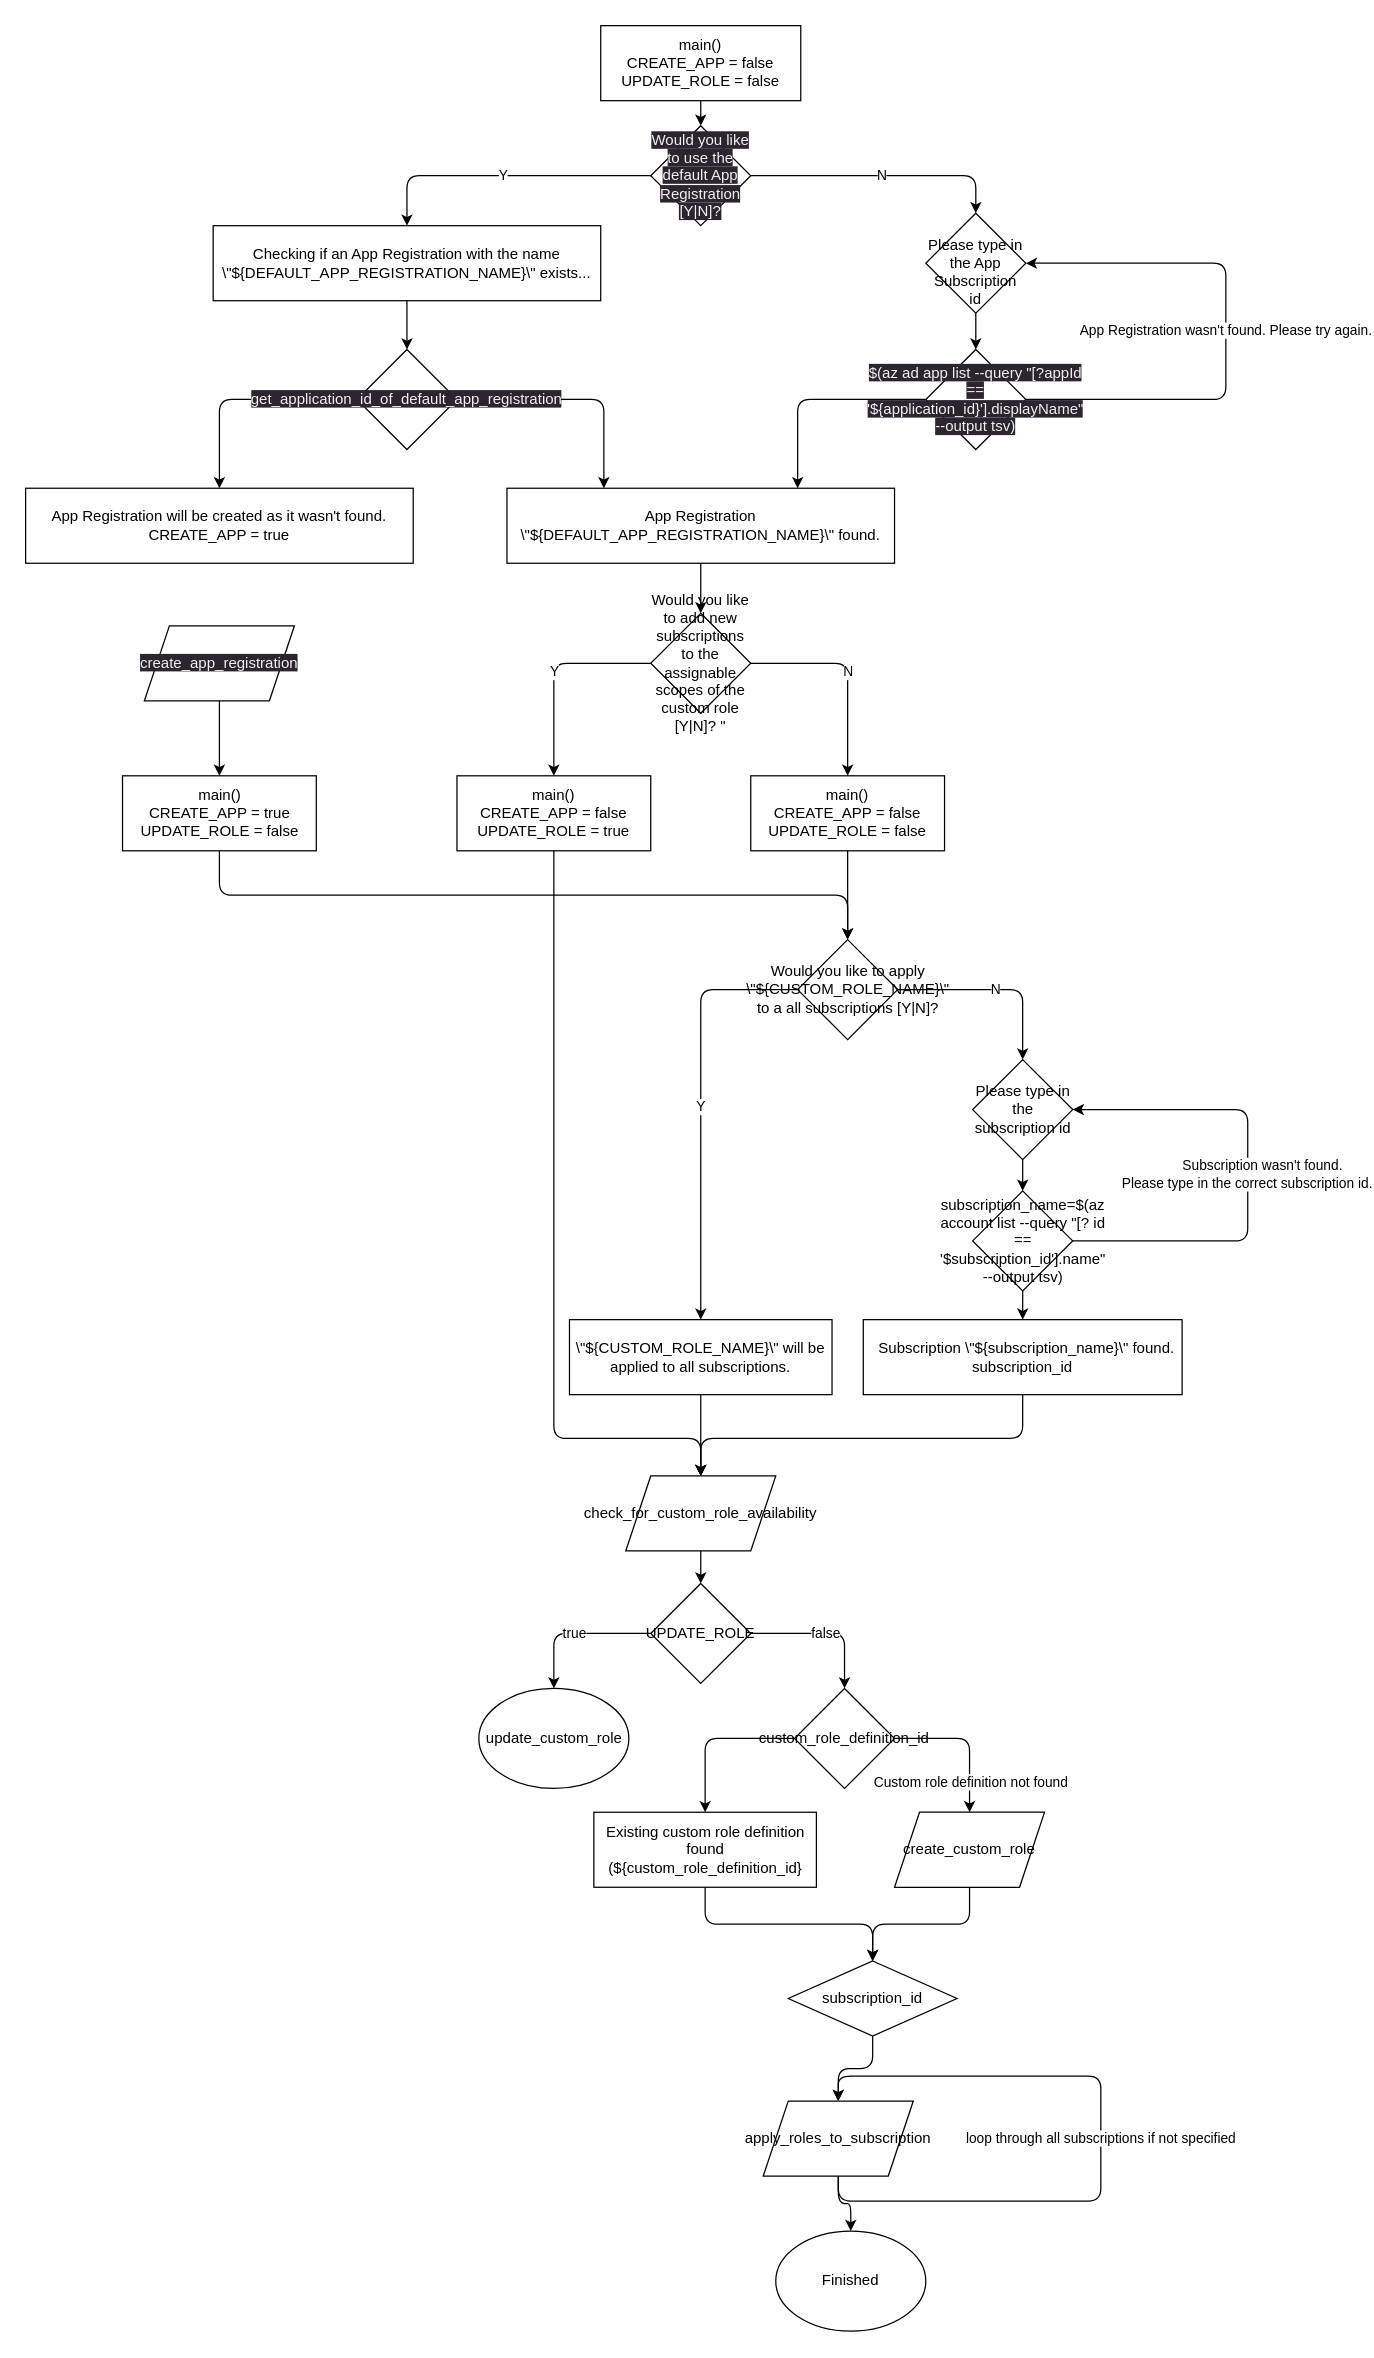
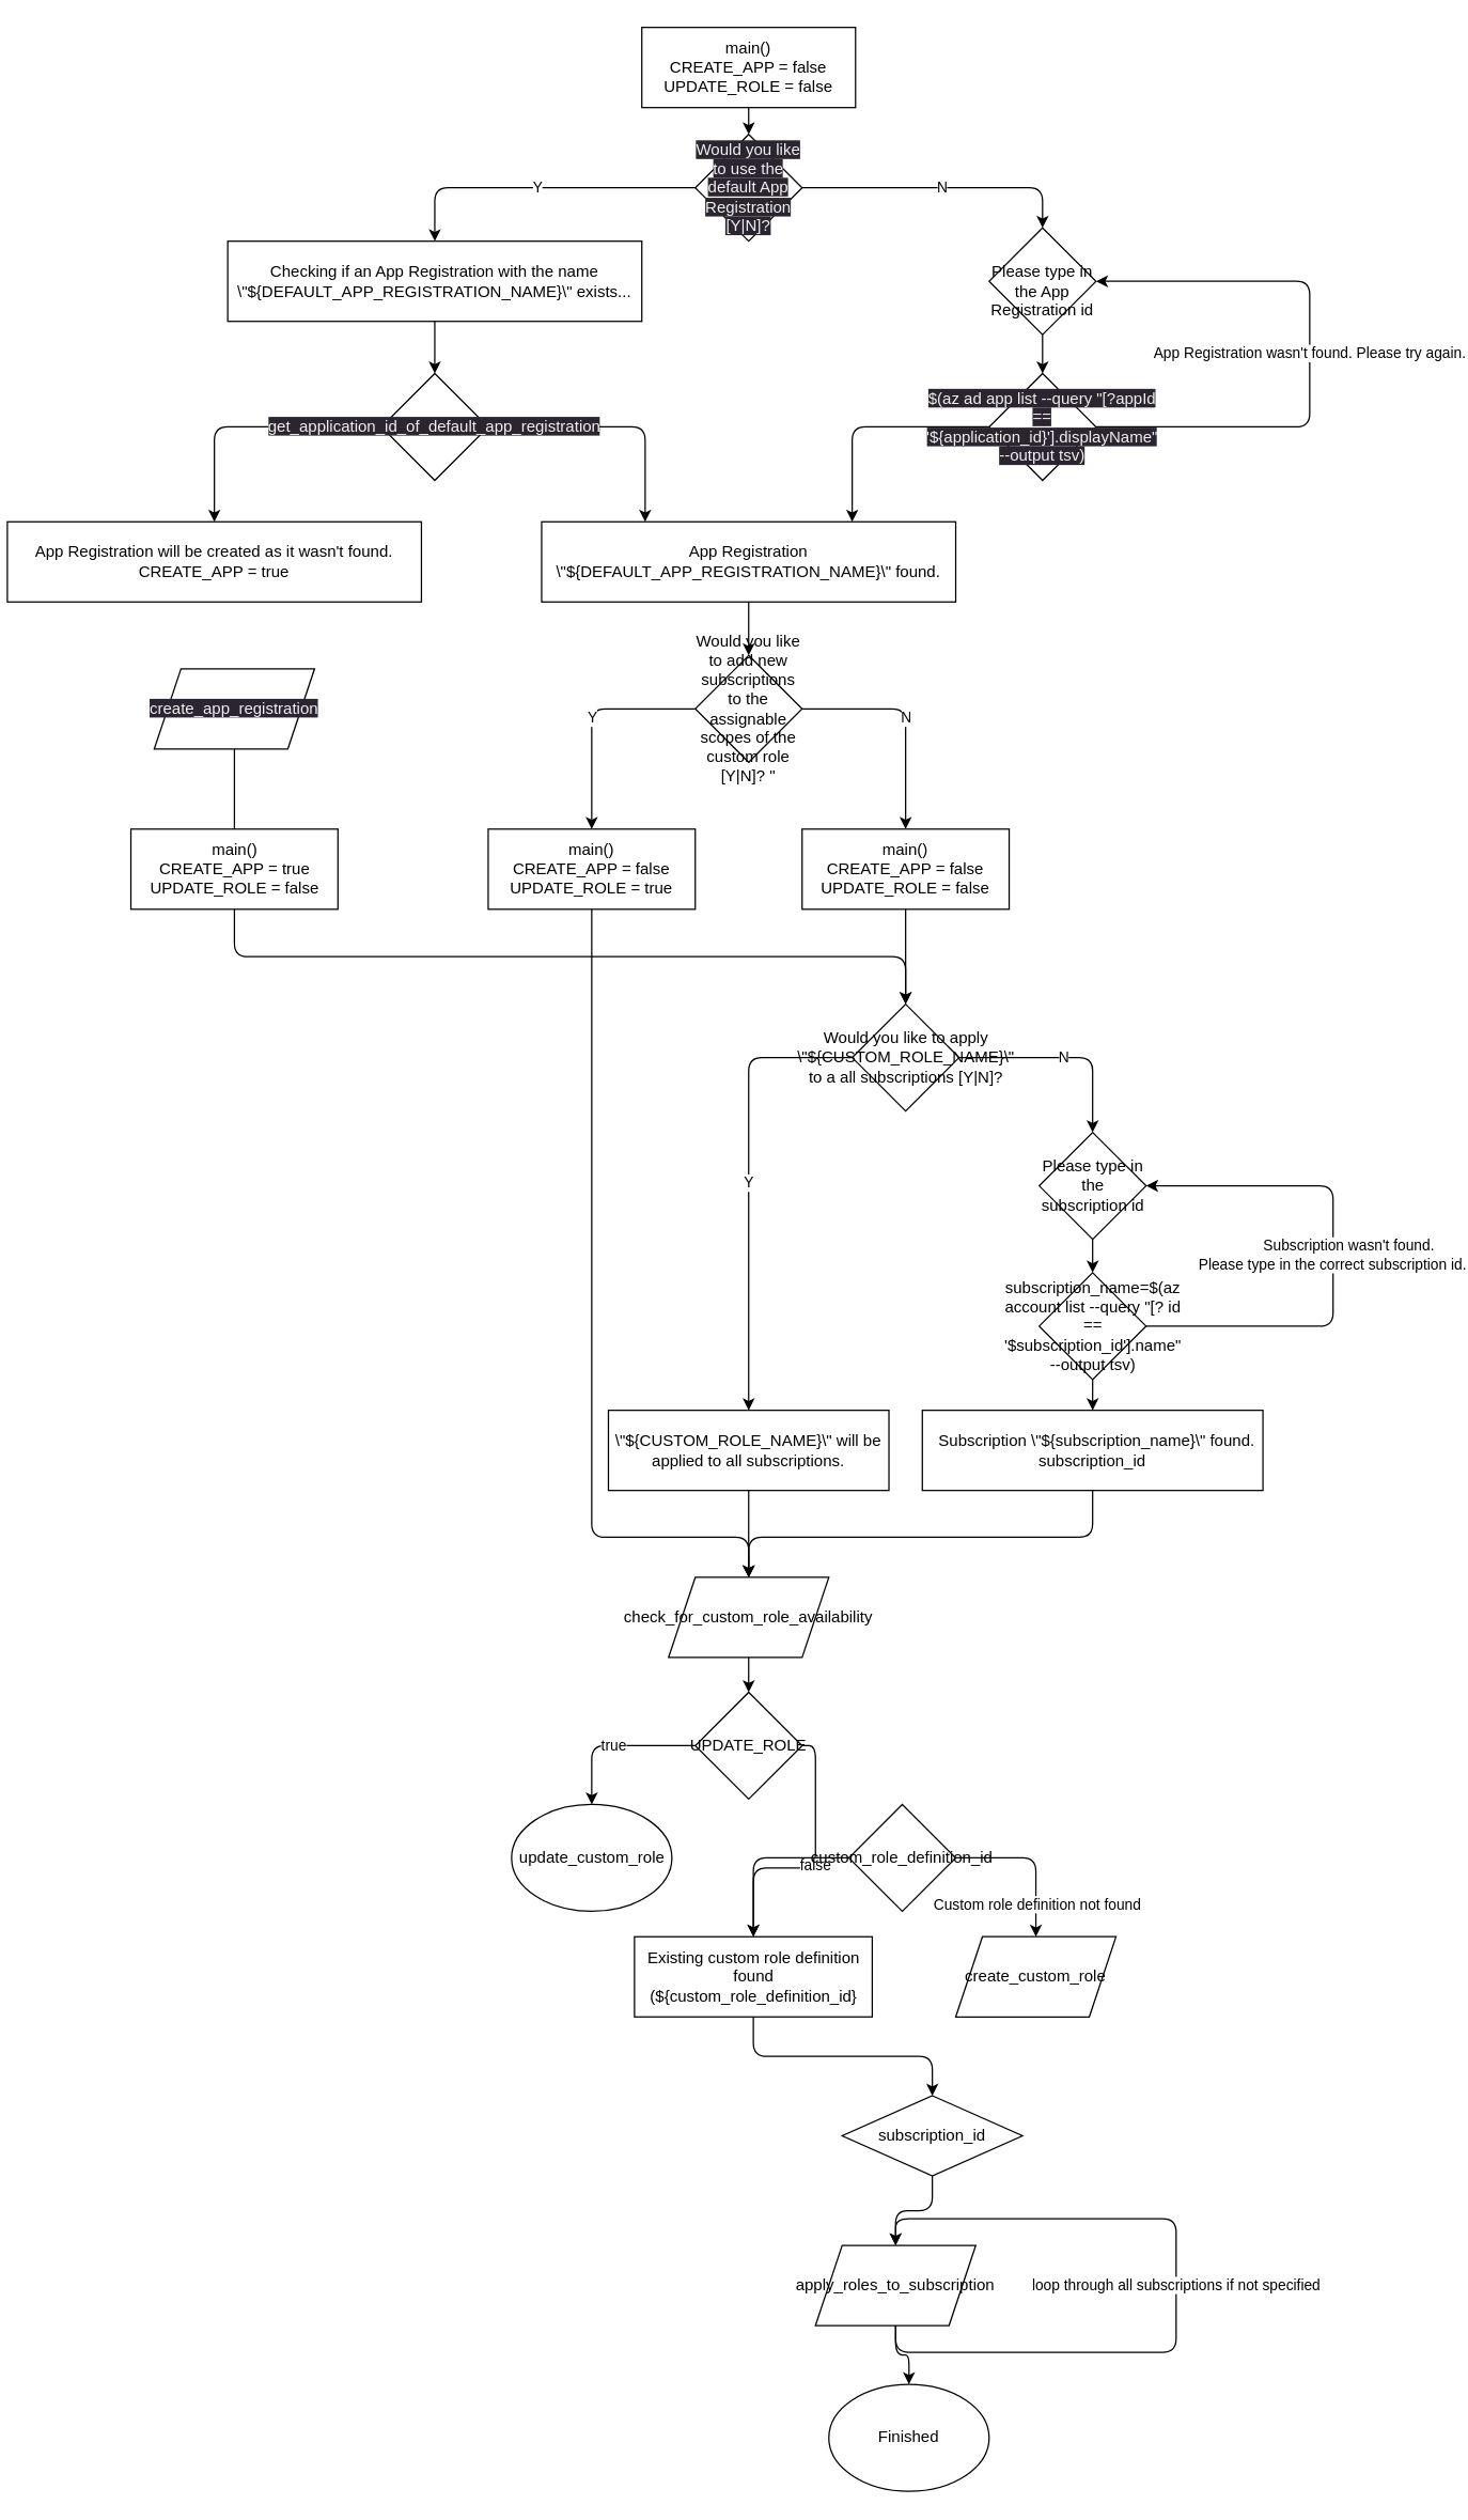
- <mxCell id="16" value="&lt;br&gt;Please type in the App Subscription id" style="rhombus;whiteSpace=wrap;html=1;" vertex="1" parent="1"><mxGeometry x="740" y="170" width="80" height="80" as="geometry" /></mxCell>
+ <mxCell id="16" value="&lt;br&gt;Please type in the App Registration id" style="rhombus;whiteSpace=wrap;html=1;" vertex="1" parent="1"><mxGeometry x="740" y="170" width="80" height="80" as="geometry" /></mxCell>
- <mxCell id="11" value="App Registration will be created as it wasn't found.&lt;br&gt;CREATE_APP = true" style="rounded=0;whiteSpace=wrap;html=1;" vertex="1" parent="1"><mxGeometry x="20" y="390" width="310" height="60" as="geometry" /></mxCell>
+ <mxCell id="11" value="App Registration will be created as it wasn't found.&lt;br&gt;CREATE_APP = true" style="rounded=0;whiteSpace=wrap;html=1;" vertex="1" parent="1"><mxGeometry x="5" y="390" width="310" height="60" as="geometry" /></mxCell>
- <mxCell id="20" style="edgeStyle=orthogonalEdgeStyle;html=1;exitX=0.5;exitY=1;exitDx=0;exitDy=0;entryX=0.5;entryY=0;entryDx=0;entryDy=0;" edge="1" parent="1" source="56" target="29"><mxGeometry relative="1" as="geometry"><mxPoint x="175" y="570" as="sourcePoint" /></mxGeometry></mxCell>
+ <mxCell id="20" style="edgeStyle=orthogonalEdgeStyle;html=1;exitX=0.5;exitY=1;exitDx=0;exitDy=0;entryX=0.5;entryY=0;entryDx=0;entryDy=0;endArrow=none;" edge="1" parent="1" source="56" target="29"><mxGeometry relative="1" as="geometry"><mxPoint x="175" y="570" as="sourcePoint" /></mxGeometry></mxCell>
- <mxCell id="44" value="false" style="edgeStyle=orthogonalEdgeStyle;html=1;exitX=1;exitY=0.5;exitDx=0;exitDy=0;entryX=0.5;entryY=0;entryDx=0;entryDy=0;" edge="1" parent="1" source="45" target="50"><mxGeometry relative="1" as="geometry"><mxPoint x="560.25" y="1580" as="targetPoint" /></mxGeometry></mxCell>
+ <mxCell id="44" value="false" style="edgeStyle=orthogonalEdgeStyle;html=1;exitX=1;exitY=0.5;exitDx=0;exitDy=0;" edge="1" parent="1" source="45" target="53"><mxGeometry relative="1" as="geometry"><mxPoint x="560.25" y="1580" as="targetPoint" /></mxGeometry></mxCell>
- <mxCell id="51" style="edgeStyle=orthogonalEdgeStyle;html=1;entryX=0.5;entryY=0;entryDx=0;entryDy=0;exitX=0.5;exitY=1;exitDx=0;exitDy=0;" edge="1" parent="1" source="59" target="55"><mxGeometry relative="1" as="geometry"><mxPoint x="780" y="1540" as="sourcePoint" /></mxGeometry></mxCell>
